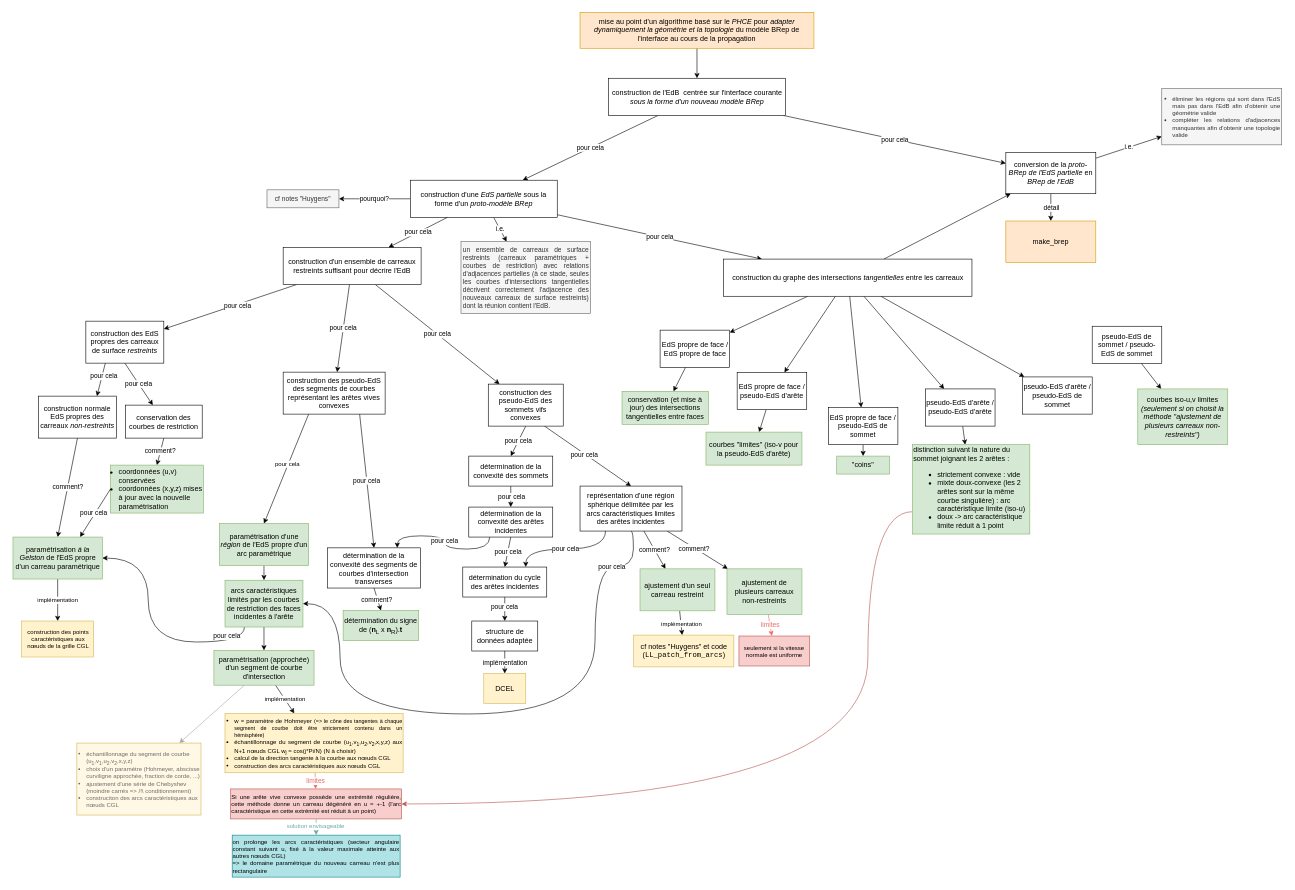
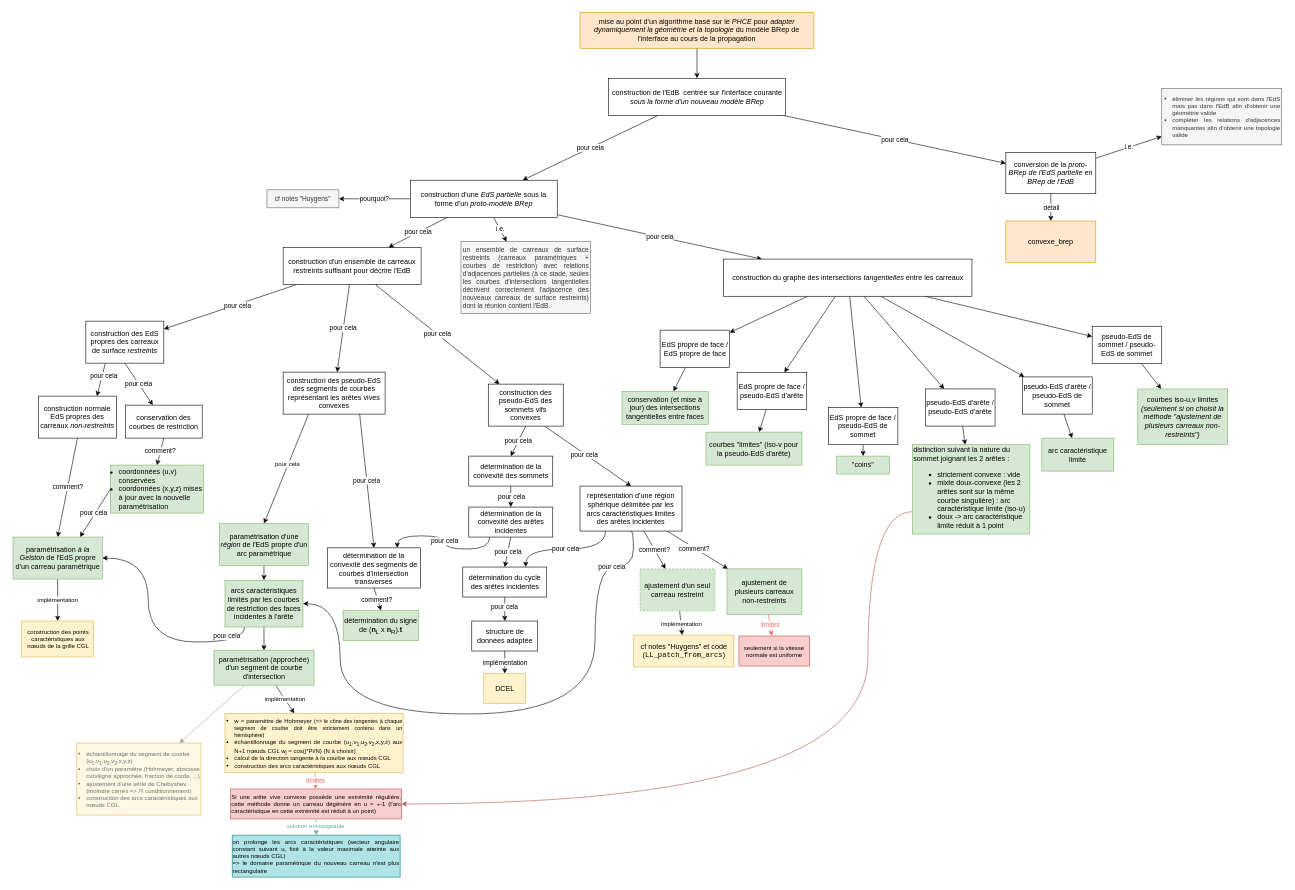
- <mxCell id="94" style="edgeStyle=none;rounded=0;orthogonalLoop=1;jettySize=auto;html=1;strokeColor=#000000;fontSize=12;fontColor=#000000;" parent="1" source="95" target="22" edge="1"><mxGeometry relative="1" as="geometry" /></mxCell>
+ <mxCell id="94" style="edgeStyle=none;rounded=0;orthogonalLoop=1;jettySize=auto;html=1;strokeColor=#000000;fontSize=12;fontColor=#000000;" parent="1" source="95" target="109" edge="1"><mxGeometry relative="1" as="geometry" /></mxCell>
- <mxCell id="85" value="make_brep" style="rounded=0;whiteSpace=wrap;html=1;strokeColor=#d79b00;fillColor=#ffe6cc;fontSize=12;align=center;fontStyle=0" parent="1" vertex="1"><mxGeometry x="1676" y="368" width="150" height="69" as="geometry" /></mxCell>
+ <mxCell id="85" value="convexe_brep" style="rounded=0;whiteSpace=wrap;html=1;strokeColor=#d79b00;fillColor=#ffe6cc;fontSize=12;align=center;fontStyle=0" parent="1" vertex="1"><mxGeometry x="1676" y="368" width="150" height="69" as="geometry" /></mxCell>
+ <mxCell id="106" style="edgeStyle=none;rounded=0;orthogonalLoop=1;jettySize=auto;html=1;strokeColor=#000000;fontSize=12;fontColor=#000000;" parent="1" source="107" target="115" edge="1"><mxGeometry relative="1" as="geometry" /></mxCell>
+ <mxCell id="115" value="arc caractéristique limite" style="rounded=0;whiteSpace=wrap;html=1;strokeColor=#82b366;fillColor=#d5e8d4;fontSize=12;align=center;fontStyle=0" parent="1" vertex="1"><mxGeometry x="1736" y="730" width="120" height="55" as="geometry" /></mxCell>
- <mxCell id="73" value="ajustement d'un seul carreau restreint" style="rounded=0;whiteSpace=wrap;html=1;strokeColor=#82b366;fillColor=#d5e8d4;fontSize=12;align=center;fontStyle=0" parent="1" vertex="1"><mxGeometry x="1066" y="948" width="125" height="70" as="geometry" /></mxCell>
+ <mxCell id="73" value="ajustement d'un seul carreau restreint" style="rounded=0;whiteSpace=wrap;html=1;strokeColor=#82b366;fillColor=#d5e8d4;fontSize=12;align=center;fontStyle=0;dashed=1;" parent="1" vertex="1"><mxGeometry x="1066" y="948" width="125" height="70" as="geometry" /></mxCell>
